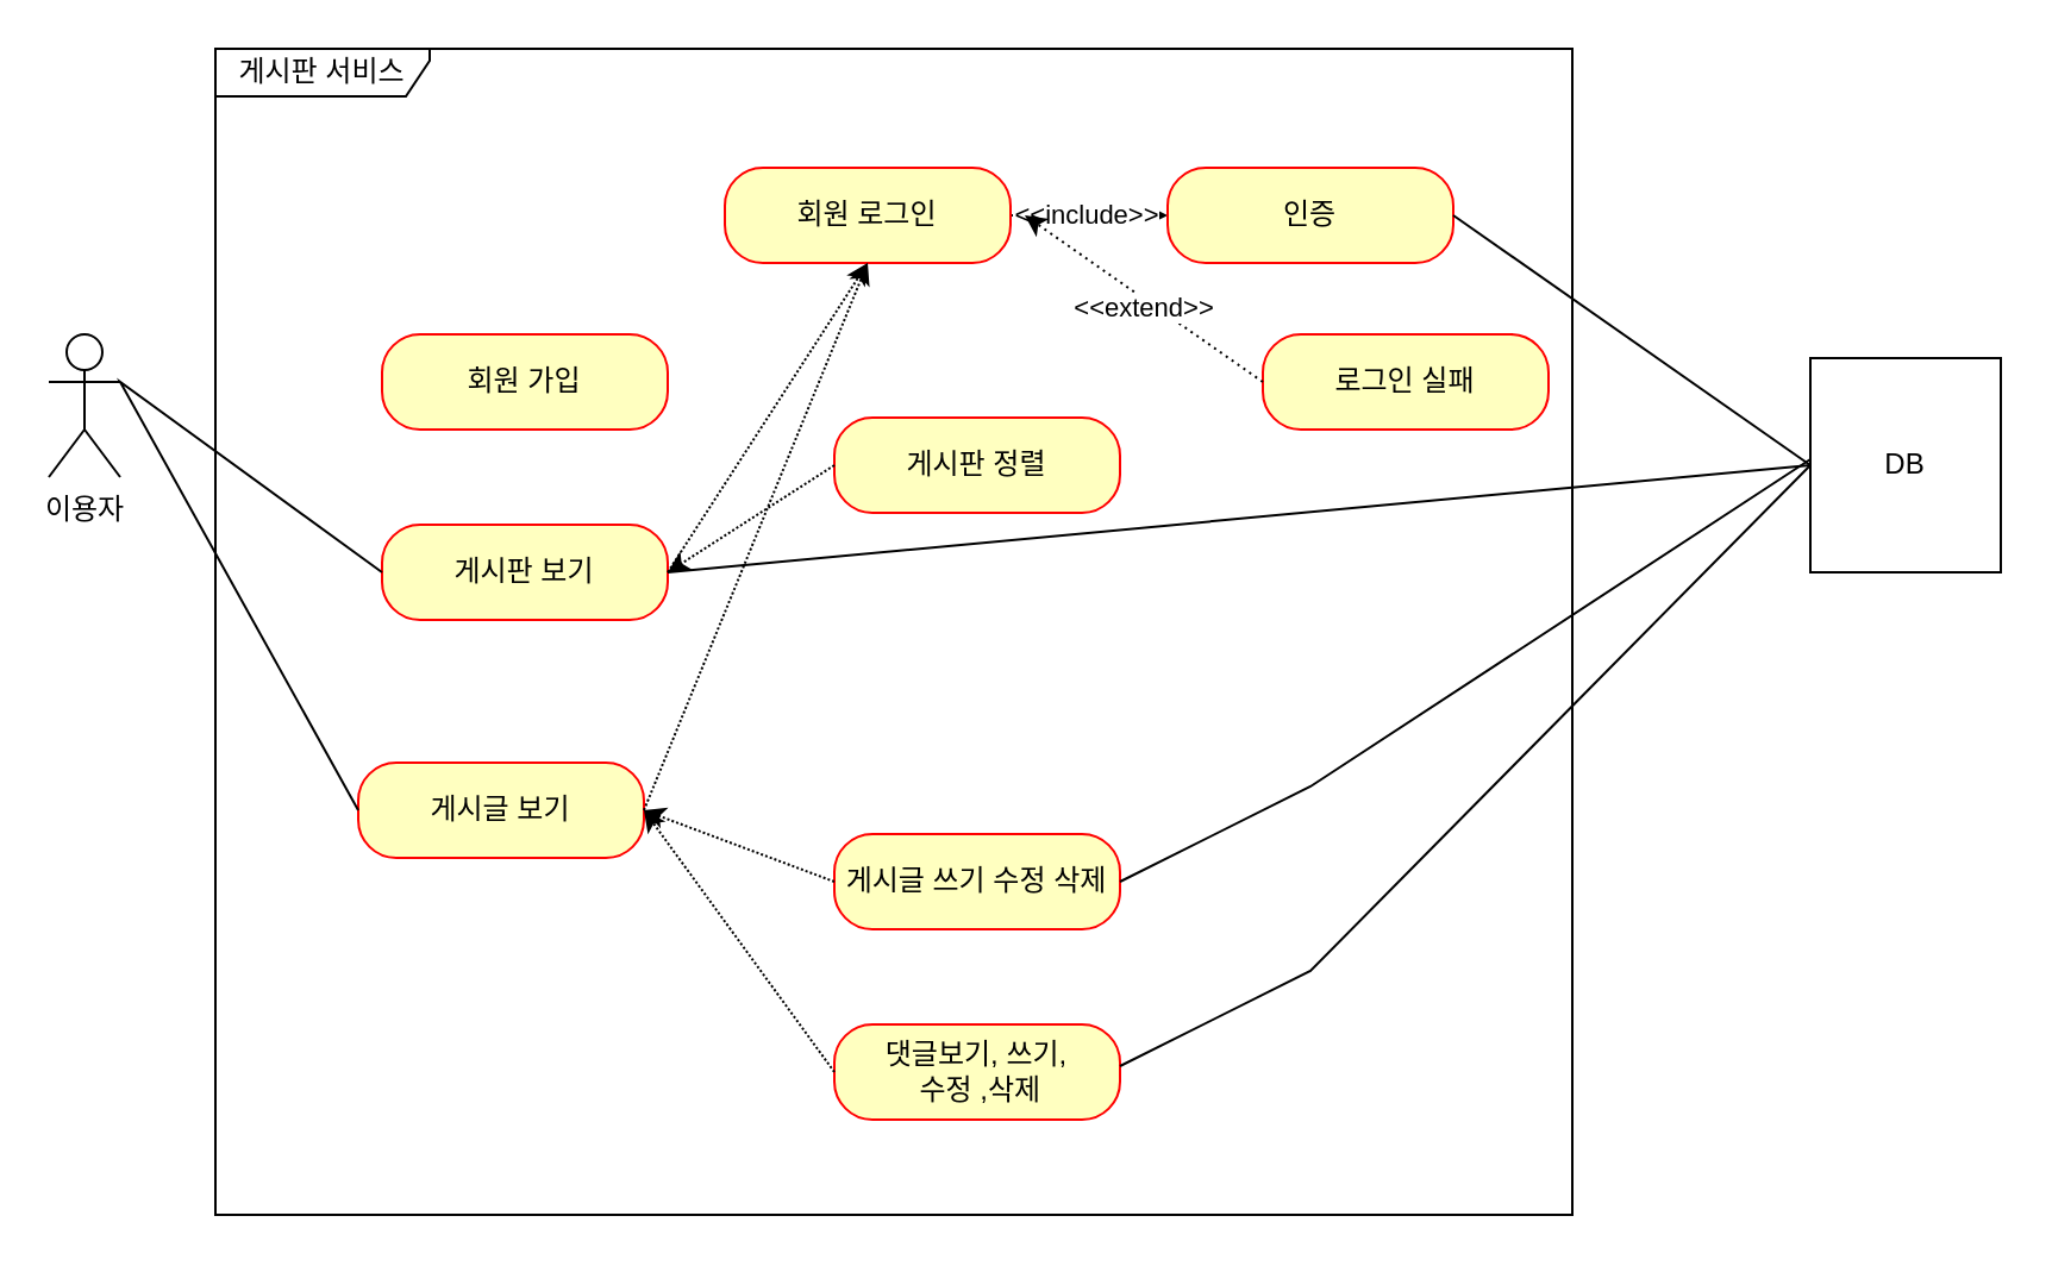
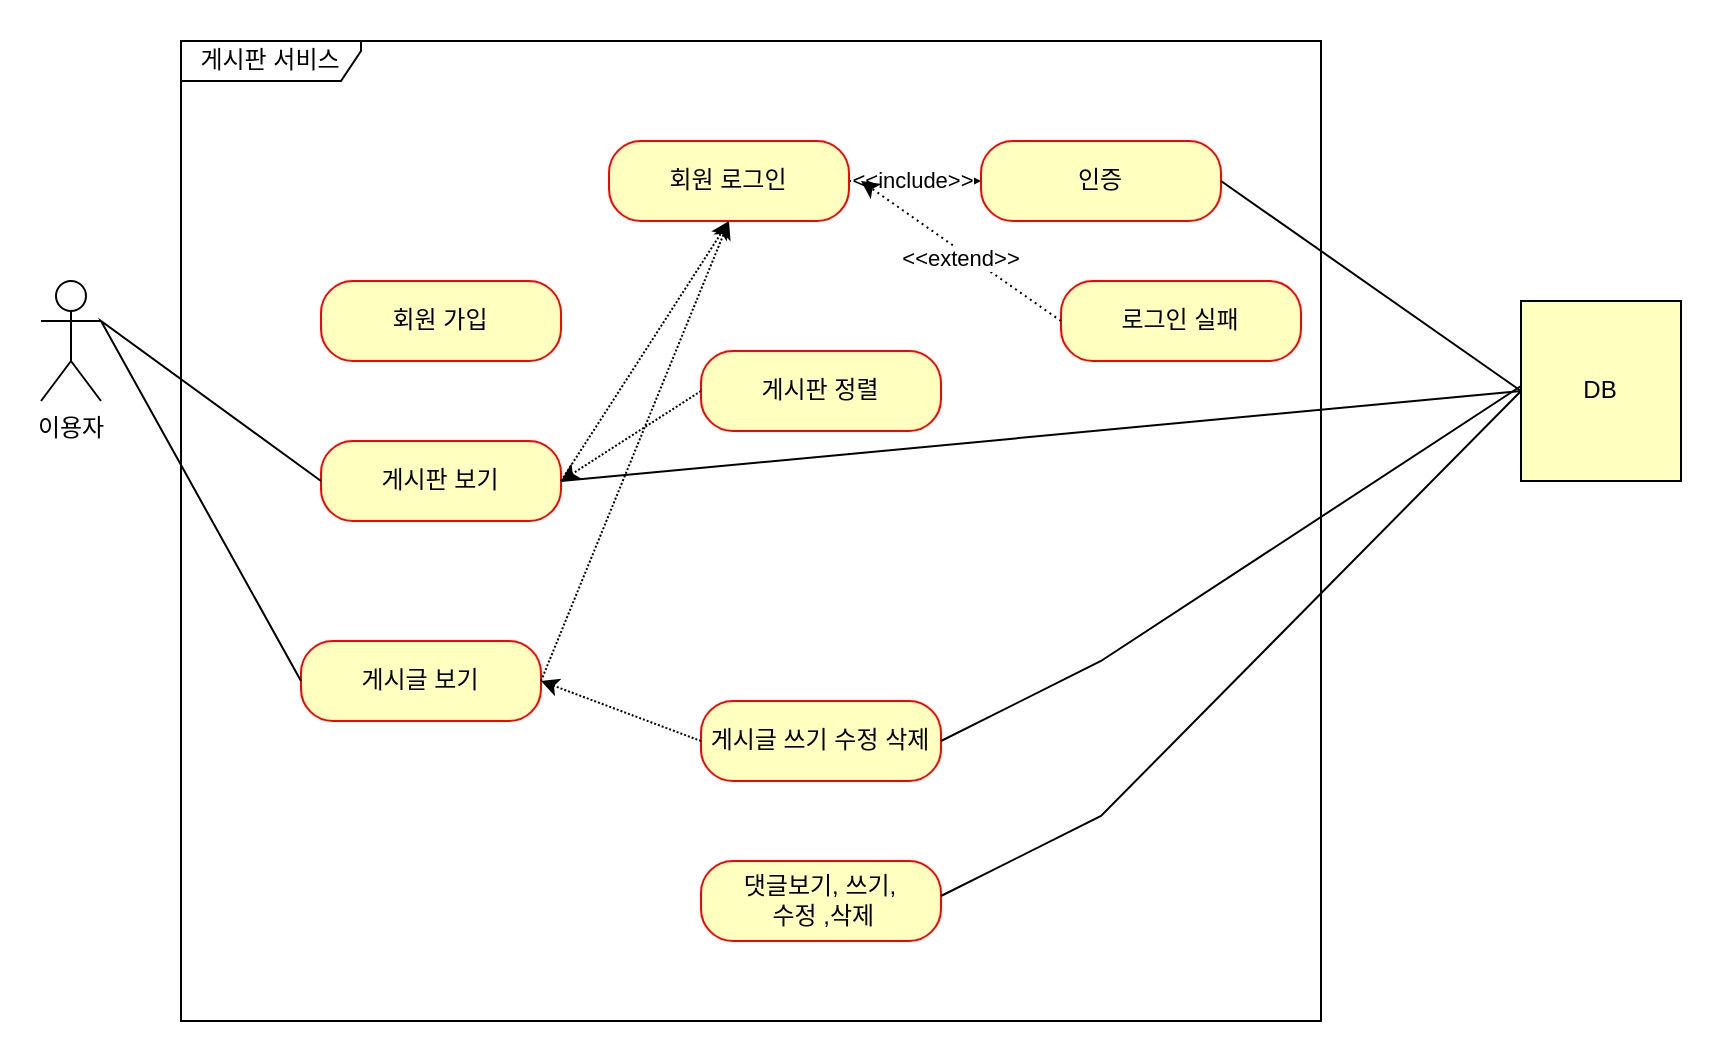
- <mxCell id="23" value="DB" style="html=1;dropTarget=0;whiteSpace=wrap;" vertex="1" parent="1"><mxGeometry x="760" y="150" width="80" height="90" as="geometry" /></mxCell>
+ <mxCell id="23" value="DB" style="html=1;dropTarget=0;whiteSpace=wrap;fillColor=#ffffc0;" vertex="1" parent="1"><mxGeometry x="760" y="150" width="80" height="90" as="geometry" /></mxCell>
- <mxCell id="22" value="" style="endArrow=classic;html=1;rounded=0;exitX=0;exitY=0.5;exitDx=0;exitDy=0;entryX=1;entryY=0.5;entryDx=0;entryDy=0;dashed=1;dashPattern=1 1;" edge="1" parent="1" source="14" target="6"><mxGeometry width="50" height="50" relative="1" as="geometry"><mxPoint x="304" y="460" as="sourcePoint" /><mxPoint x="234" y="420" as="targetPoint" /></mxGeometry></mxCell>
